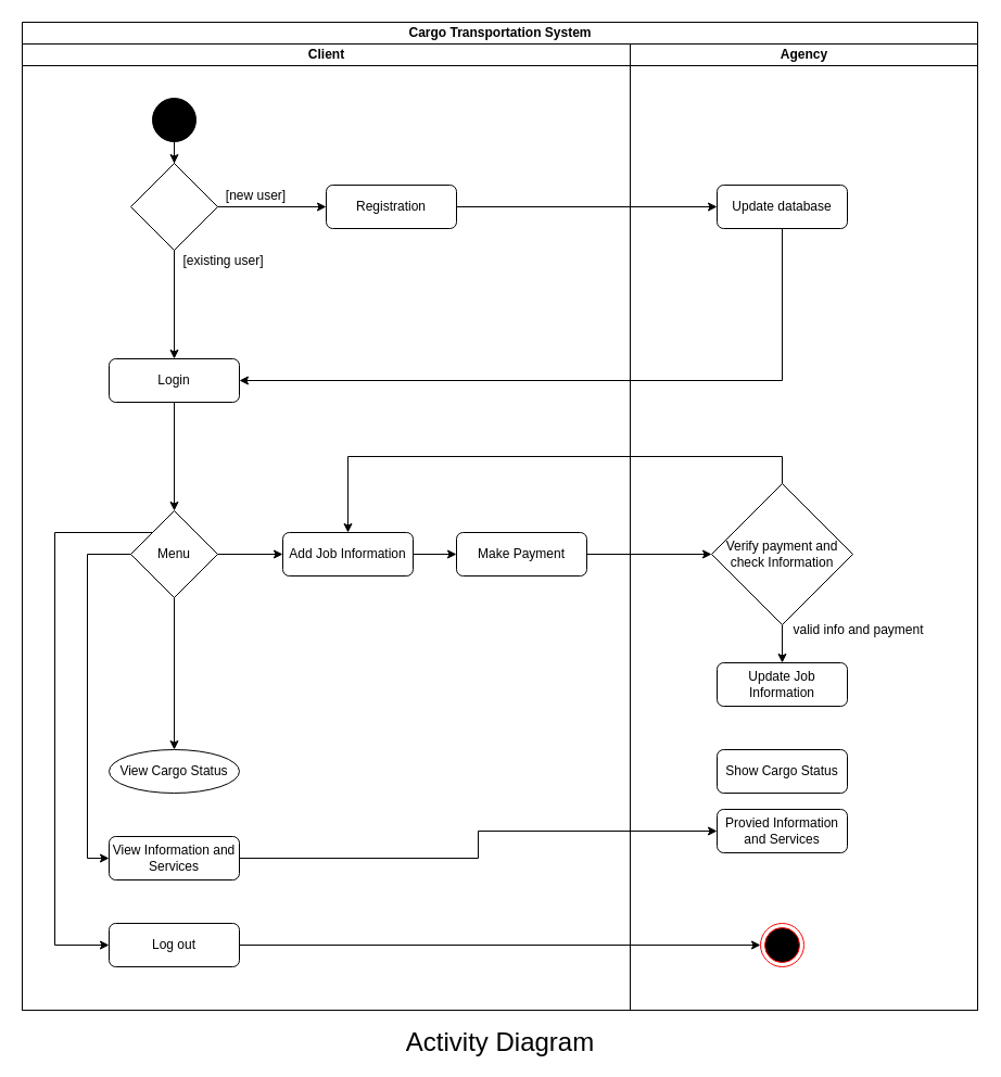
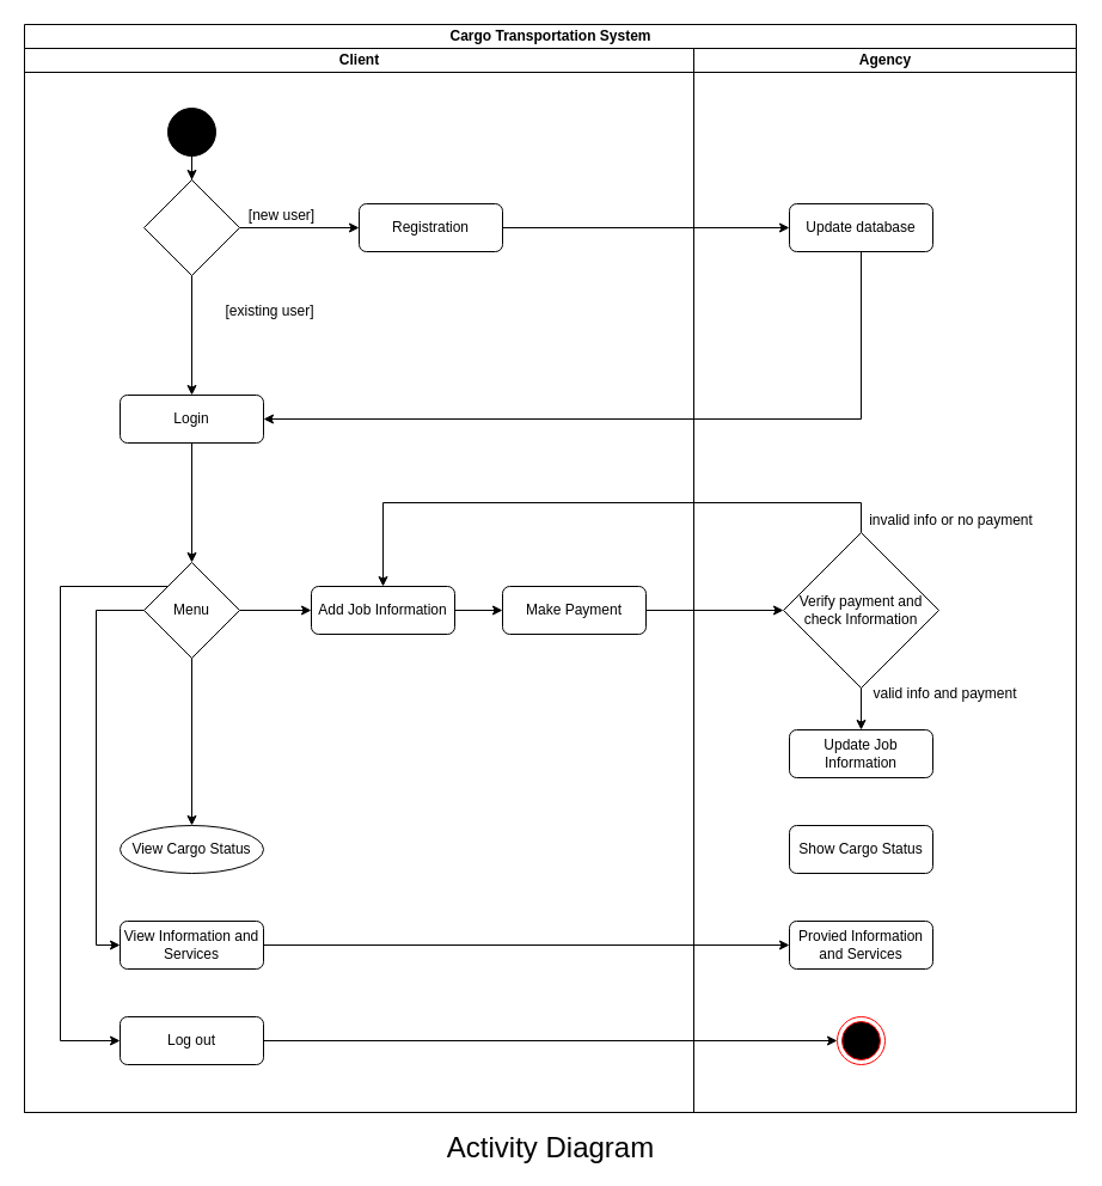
- <mxCell id="8" value="[existing user]" style="text;html=1;align=center;verticalAlign=middle;resizable=0;points=[];autosize=1;strokeColor=none;" parent="3" vertex="1"><mxGeometry x="140" y="190" width="90" height="20" as="geometry" /></mxCell>
+ <mxCell id="8" value="[existing user]" style="text;html=1;align=center;verticalAlign=middle;resizable=0;points=[];autosize=1;strokeColor=none;" parent="3" vertex="1"><mxGeometry x="160" y="210" width="90" height="20" as="geometry" /></mxCell>
+ <mxCell id="35" value="invalid info or no payment" style="text;html=1;align=center;verticalAlign=middle;resizable=0;points=[];autosize=1;strokeColor=none;" parent="13" vertex="1"><mxGeometry x="140" y="385" width="150" height="20" as="geometry" /></mxCell>
- <mxCell id="29" value="Provied Information and Services" style="rounded=1;whiteSpace=wrap;html=1;strokeColor=#000000;fillColor=#FFFFFF;" parent="13" vertex="1"><mxGeometry x="80" y="705" width="120" height="40" as="geometry" /></mxCell>
+ <mxCell id="29" value="Provied Information and Services" style="rounded=1;whiteSpace=wrap;html=1;strokeColor=#000000;fillColor=#FFFFFF;" parent="13" vertex="1"><mxGeometry x="80" y="730" width="120" height="40" as="geometry" /></mxCell>
